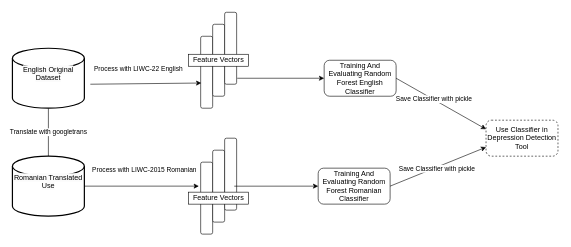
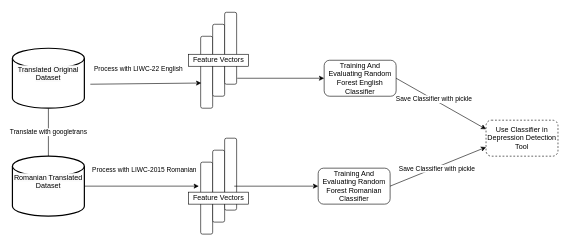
- <mxCell id="3" value="&#10;&lt;span style=&quot;color: rgb(0, 0, 0); font-family: Helvetica; font-size: 12px; font-style: normal; font-variant-ligatures: normal; font-variant-caps: normal; font-weight: 400; letter-spacing: normal; orphans: 2; text-align: center; text-indent: 0px; text-transform: none; widows: 2; word-spacing: 0px; -webkit-text-stroke-width: 0px; white-space: normal; background-color: rgb(251, 251, 251); text-decoration-thickness: initial; text-decoration-style: initial; text-decoration-color: initial; display: inline !important; float: none;&quot;&gt;English Original Dataset&lt;/span&gt;&#10;&#10;" style="strokeWidth=2;html=1;shape=mxgraph.flowchart.database;whiteSpace=wrap;" vertex="1" parent="1"><mxGeometry x="20" y="80" width="120" height="100" as="geometry" /></mxCell>
+ <mxCell id="3" value="&#10;&lt;span style=&quot;color: rgb(0, 0, 0); font-family: Helvetica; font-size: 12px; font-style: normal; font-variant-ligatures: normal; font-variant-caps: normal; font-weight: 400; letter-spacing: normal; orphans: 2; text-align: center; text-indent: 0px; text-transform: none; widows: 2; word-spacing: 0px; -webkit-text-stroke-width: 0px; white-space: normal; background-color: rgb(251, 251, 251); text-decoration-thickness: initial; text-decoration-style: initial; text-decoration-color: initial; display: inline !important; float: none;&quot;&gt;Translated Original Dataset&lt;/span&gt;&#10;&#10;" style="strokeWidth=2;html=1;shape=mxgraph.flowchart.database;whiteSpace=wrap;" vertex="1" parent="1"><mxGeometry x="20" y="80" width="120" height="100" as="geometry" /></mxCell>
- <mxCell id="4" value="&#10;&lt;span style=&quot;color: rgb(0, 0, 0); font-family: Helvetica; font-size: 12px; font-style: normal; font-variant-ligatures: normal; font-variant-caps: normal; font-weight: 400; letter-spacing: normal; orphans: 2; text-align: center; text-indent: 0px; text-transform: none; widows: 2; word-spacing: 0px; -webkit-text-stroke-width: 0px; white-space: normal; background-color: rgb(251, 251, 251); text-decoration-thickness: initial; text-decoration-style: initial; text-decoration-color: initial; display: inline !important; float: none;&quot;&gt;Romanian Translated Use&lt;/span&gt;&#10;&#10;" style="strokeWidth=2;html=1;shape=mxgraph.flowchart.database;whiteSpace=wrap;" vertex="1" parent="1"><mxGeometry x="20" y="260" width="120" height="100" as="geometry" /></mxCell>
+ <mxCell id="4" value="&#10;&lt;span style=&quot;color: rgb(0, 0, 0); font-family: Helvetica; font-size: 12px; font-style: normal; font-variant-ligatures: normal; font-variant-caps: normal; font-weight: 400; letter-spacing: normal; orphans: 2; text-align: center; text-indent: 0px; text-transform: none; widows: 2; word-spacing: 0px; -webkit-text-stroke-width: 0px; white-space: normal; background-color: rgb(251, 251, 251); text-decoration-thickness: initial; text-decoration-style: initial; text-decoration-color: initial; display: inline !important; float: none;&quot;&gt;Romanian Translated Dataset&lt;/span&gt;&#10;&#10;" style="strokeWidth=2;html=1;shape=mxgraph.flowchart.database;whiteSpace=wrap;" vertex="1" parent="1"><mxGeometry x="20" y="260" width="120" height="100" as="geometry" /></mxCell>
